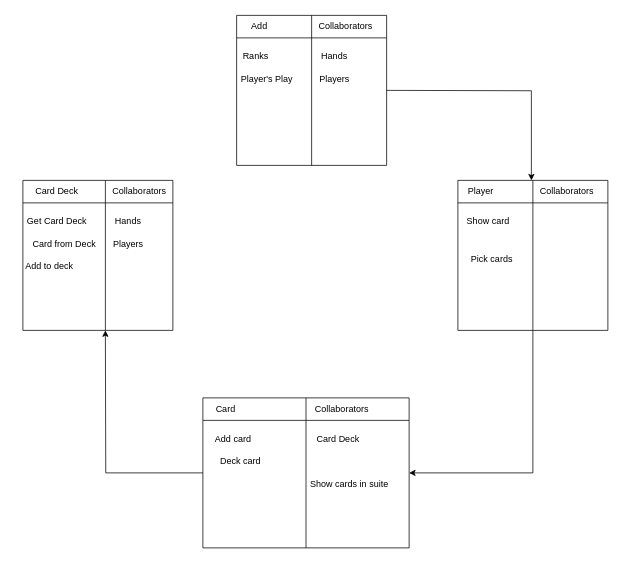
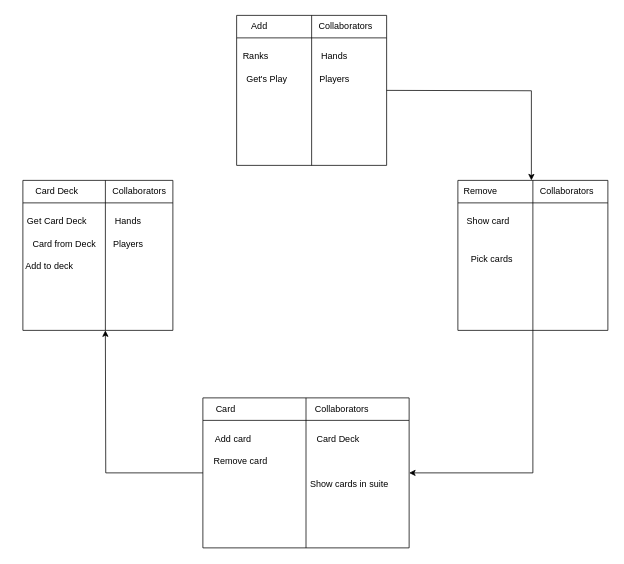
- <mxCell id="24" value="Player's Play" style="text;html=1;align=center;verticalAlign=middle;resizable=0;points=[];autosize=1;strokeColor=none;fillColor=none;" vertex="1" parent="19"><mxGeometry x="-5" y="70" width="90" height="30" as="geometry" /></mxCell>
+ <mxCell id="24" value="Get's Play" style="text;html=1;align=center;verticalAlign=middle;resizable=0;points=[];autosize=1;strokeColor=none;fillColor=none;" vertex="1" parent="19"><mxGeometry x="-5" y="70" width="90" height="30" as="geometry" /></mxCell>
- <mxCell id="5" value="Player" style="text;html=1;align=center;verticalAlign=middle;resizable=0;points=[];autosize=1;strokeColor=none;fillColor=none;" vertex="1" parent="4"><mxGeometry width="60" height="30" as="geometry" /></mxCell>
+ <mxCell id="5" value="Remove" style="text;html=1;align=center;verticalAlign=middle;resizable=0;points=[];autosize=1;strokeColor=none;fillColor=none;" vertex="1" parent="4"><mxGeometry width="60" height="30" as="geometry" /></mxCell>
- <mxCell id="16" value="Deck card" style="text;html=1;align=center;verticalAlign=middle;resizable=0;points=[];autosize=1;strokeColor=none;fillColor=none;" vertex="1" parent="11"><mxGeometry x="5" y="70" width="90" height="30" as="geometry" /></mxCell>
+ <mxCell id="16" value="Remove card" style="text;html=1;align=center;verticalAlign=middle;resizable=0;points=[];autosize=1;strokeColor=none;fillColor=none;" vertex="1" parent="11"><mxGeometry x="5" y="70" width="90" height="30" as="geometry" /></mxCell>
